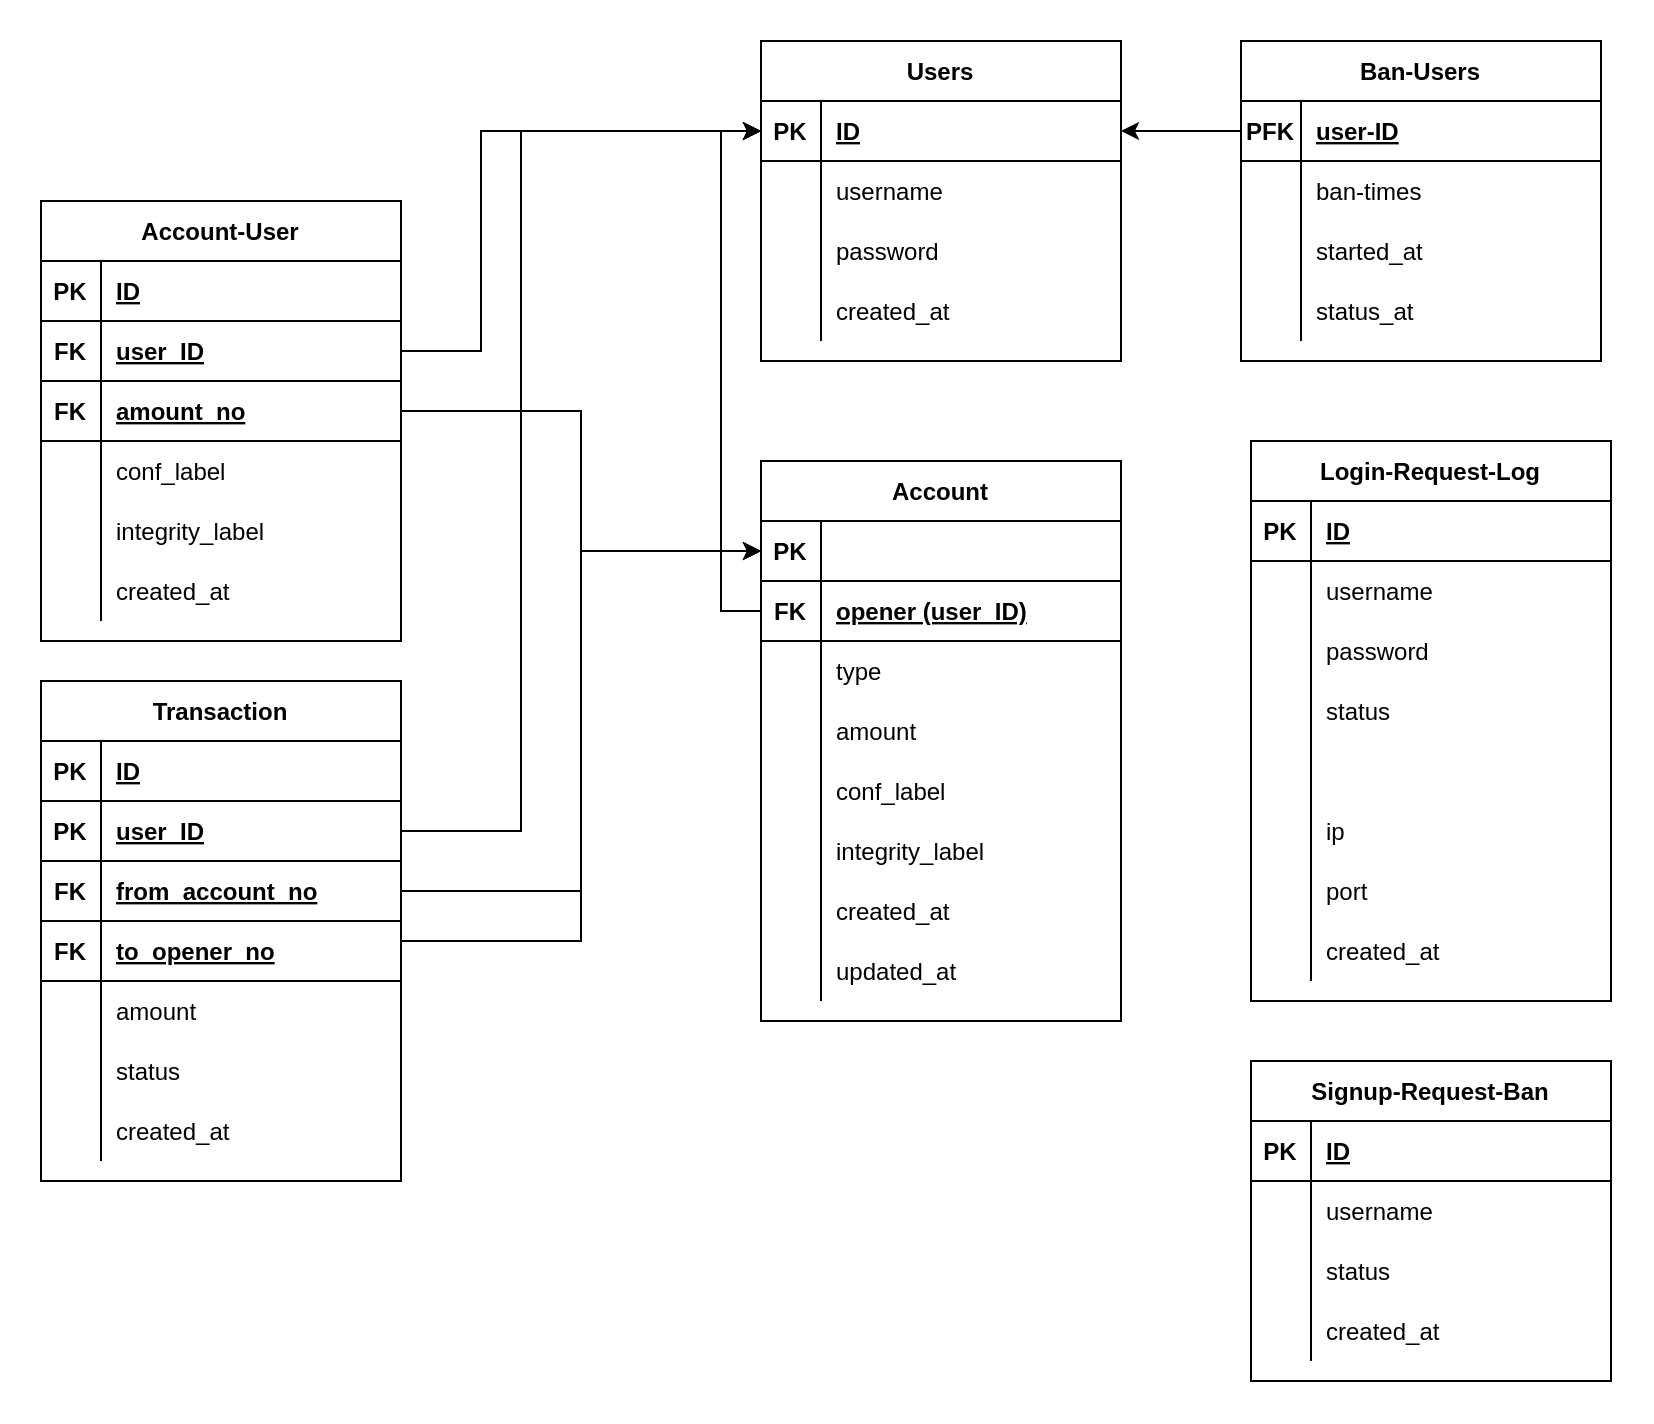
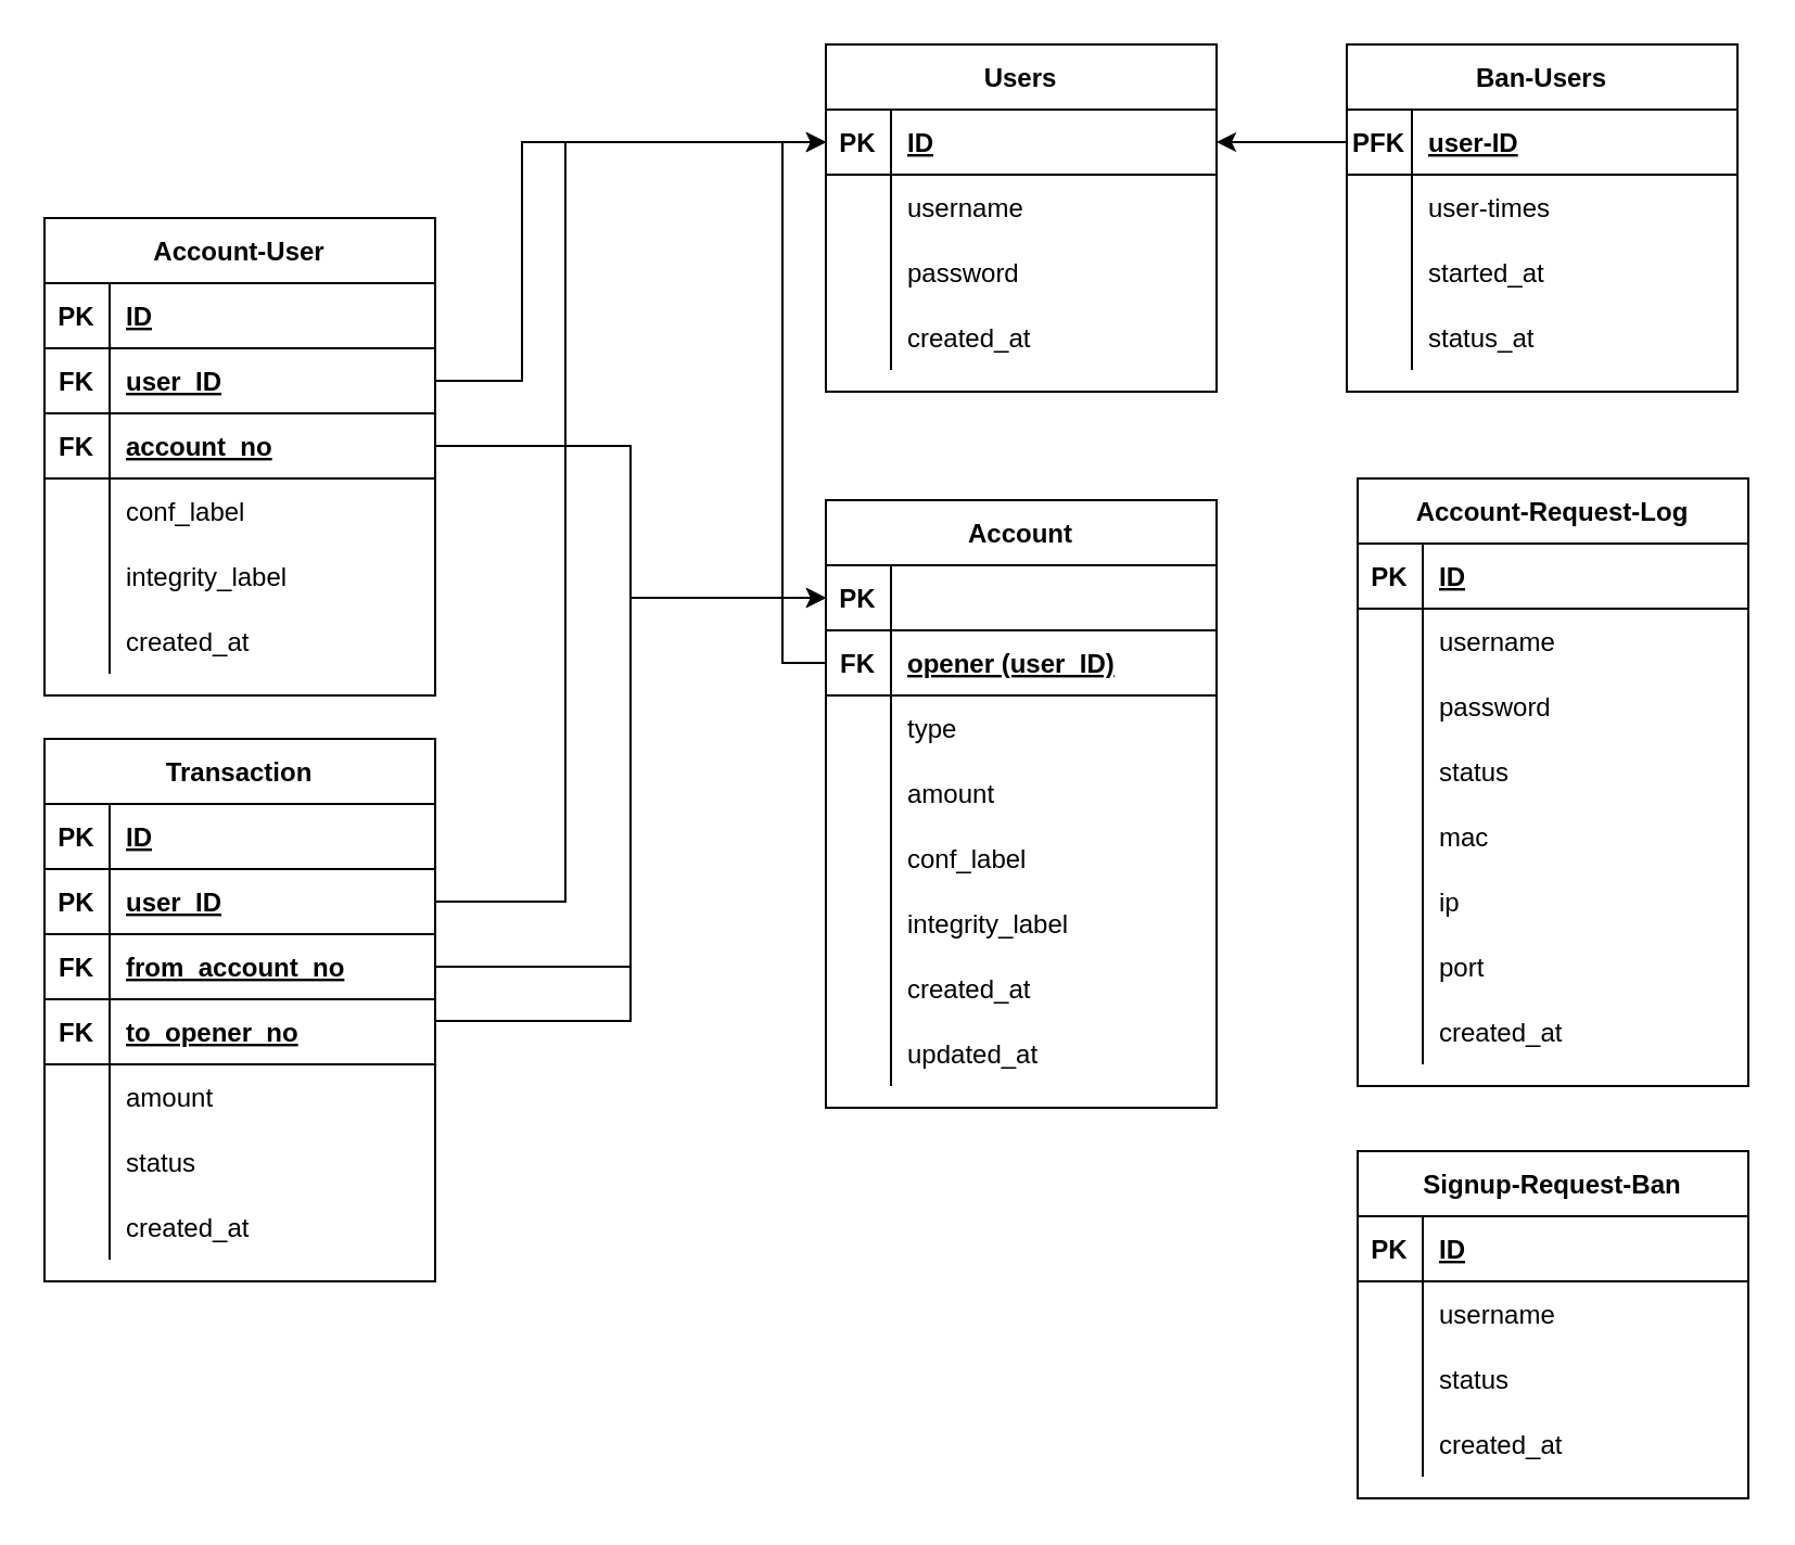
- <mxCell id="59" value="ban-times" style="shape=partialRectangle;connectable=0;fillColor=none;top=0;left=0;bottom=0;right=0;align=left;spacingLeft=6;overflow=hidden;" vertex="1" parent="57"><mxGeometry x="30" width="150" height="30" as="geometry" /></mxCell>
+ <mxCell id="59" value="user-times" style="shape=partialRectangle;connectable=0;fillColor=none;top=0;left=0;bottom=0;right=0;align=left;spacingLeft=6;overflow=hidden;" vertex="1" parent="57"><mxGeometry x="30" width="150" height="30" as="geometry" /></mxCell>
- <mxCell id="101" value="amount_no" style="shape=partialRectangle;connectable=0;fillColor=none;top=0;left=0;bottom=0;right=0;align=left;spacingLeft=6;fontStyle=5;overflow=hidden;" vertex="1" parent="99"><mxGeometry x="30" width="150" height="30" as="geometry" /></mxCell>
+ <mxCell id="101" value="account_no" style="shape=partialRectangle;connectable=0;fillColor=none;top=0;left=0;bottom=0;right=0;align=left;spacingLeft=6;fontStyle=5;overflow=hidden;" vertex="1" parent="99"><mxGeometry x="30" width="150" height="30" as="geometry" /></mxCell>
- <mxCell id="28" value="Login-Request-Log" style="shape=table;startSize=30;container=1;collapsible=1;childLayout=tableLayout;fixedRows=1;rowLines=0;fontStyle=1;align=center;resizeLast=1;" vertex="1" parent="1"><mxGeometry x="625" y="220" width="180" height="280" as="geometry" /></mxCell>
+ <mxCell id="28" value="Account-Request-Log" style="shape=table;startSize=30;container=1;collapsible=1;childLayout=tableLayout;fixedRows=1;rowLines=0;fontStyle=1;align=center;resizeLast=1;" vertex="1" parent="1"><mxGeometry x="625" y="220" width="180" height="280" as="geometry" /></mxCell>
+ <mxCell id="43" value="mac" style="shape=partialRectangle;connectable=0;fillColor=none;top=0;left=0;bottom=0;right=0;align=left;spacingLeft=6;overflow=hidden;" vertex="1" parent="41"><mxGeometry x="30" width="150" height="30" as="geometry" /></mxCell>
